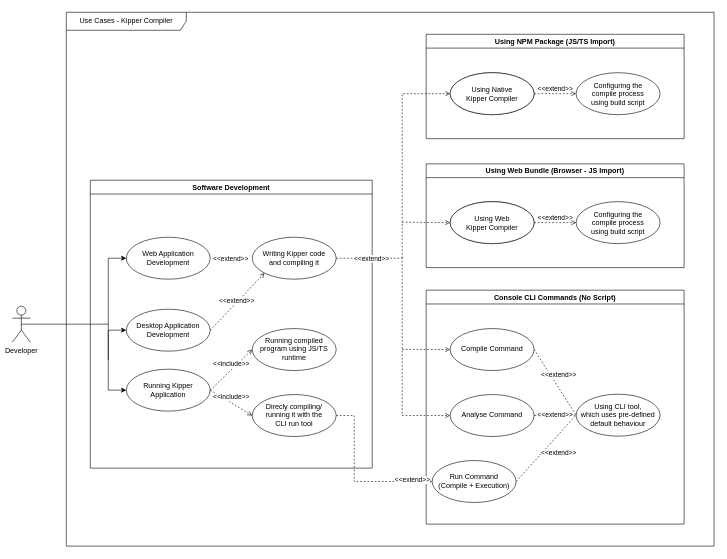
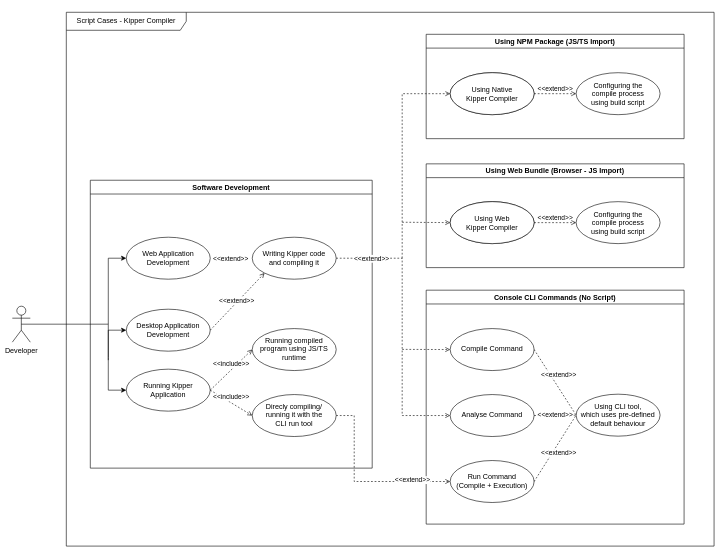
- <mxCell id="2" value="Use Cases - Kipper Compiler" style="shape=umlFrame;whiteSpace=wrap;html=1;strokeColor=default;fillColor=default;width=200;height=30;" parent="1" vertex="1"><mxGeometry x="110" y="20" width="1080" height="890" as="geometry" /></mxCell>
+ <mxCell id="2" value="Script Cases - Kipper Compiler" style="shape=umlFrame;whiteSpace=wrap;html=1;strokeColor=default;fillColor=default;width=200;height=30;" parent="1" vertex="1"><mxGeometry x="110" y="20" width="1080" height="890" as="geometry" /></mxCell>
- <mxCell id="13" value="Run Command&lt;br&gt;(Compile + Execution)" style="ellipse;whiteSpace=wrap;html=1;" parent="1" vertex="1"><mxGeometry x="720" y="767.31" width="140" height="70" as="geometry" /></mxCell>
+ <mxCell id="13" value="Run Command&lt;br&gt;(Compile + Execution)" style="ellipse;whiteSpace=wrap;html=1;" parent="1" vertex="1"><mxGeometry x="750" y="767.31" width="140" height="70" as="geometry" /></mxCell>
